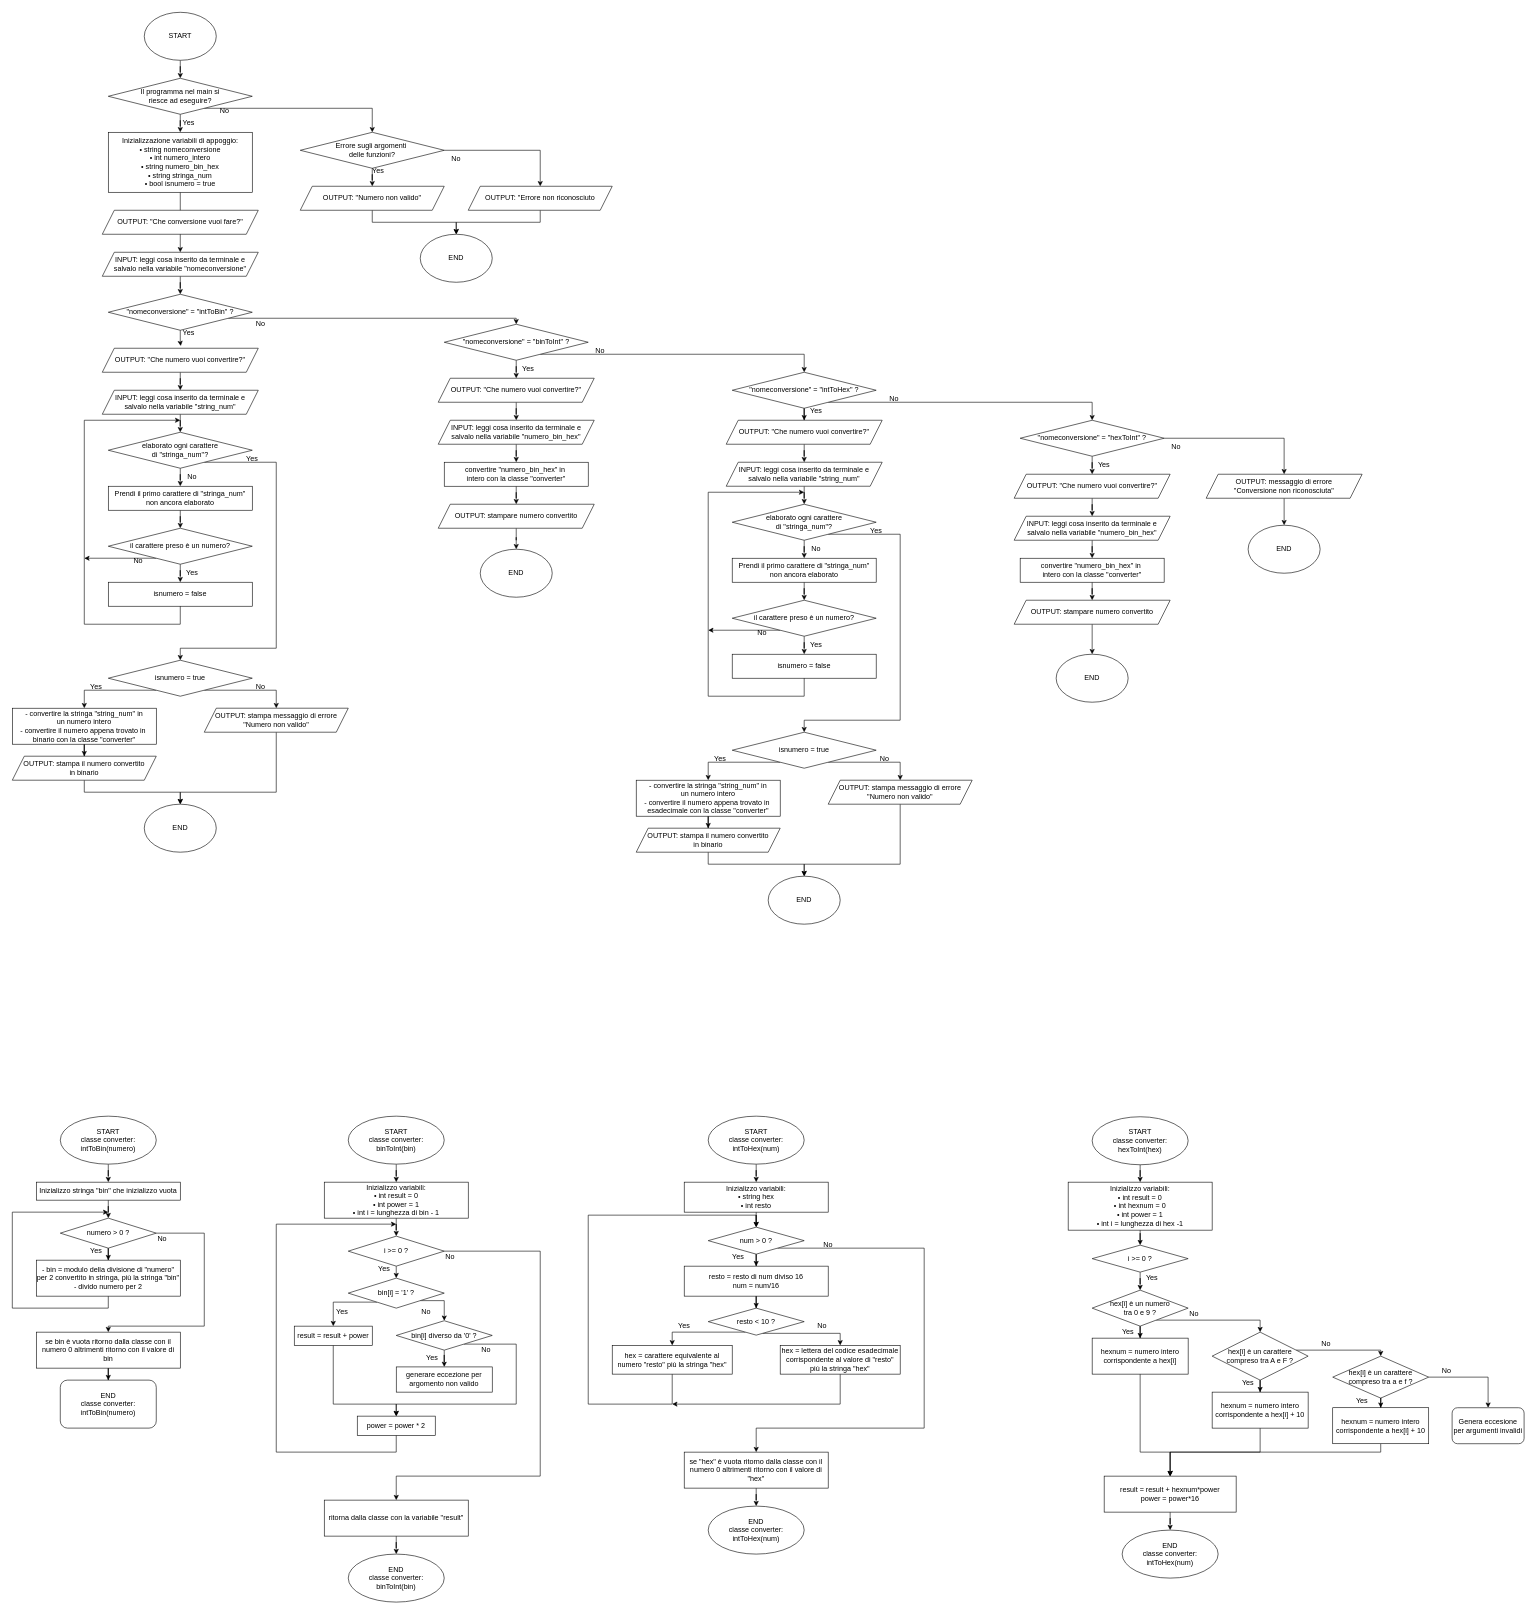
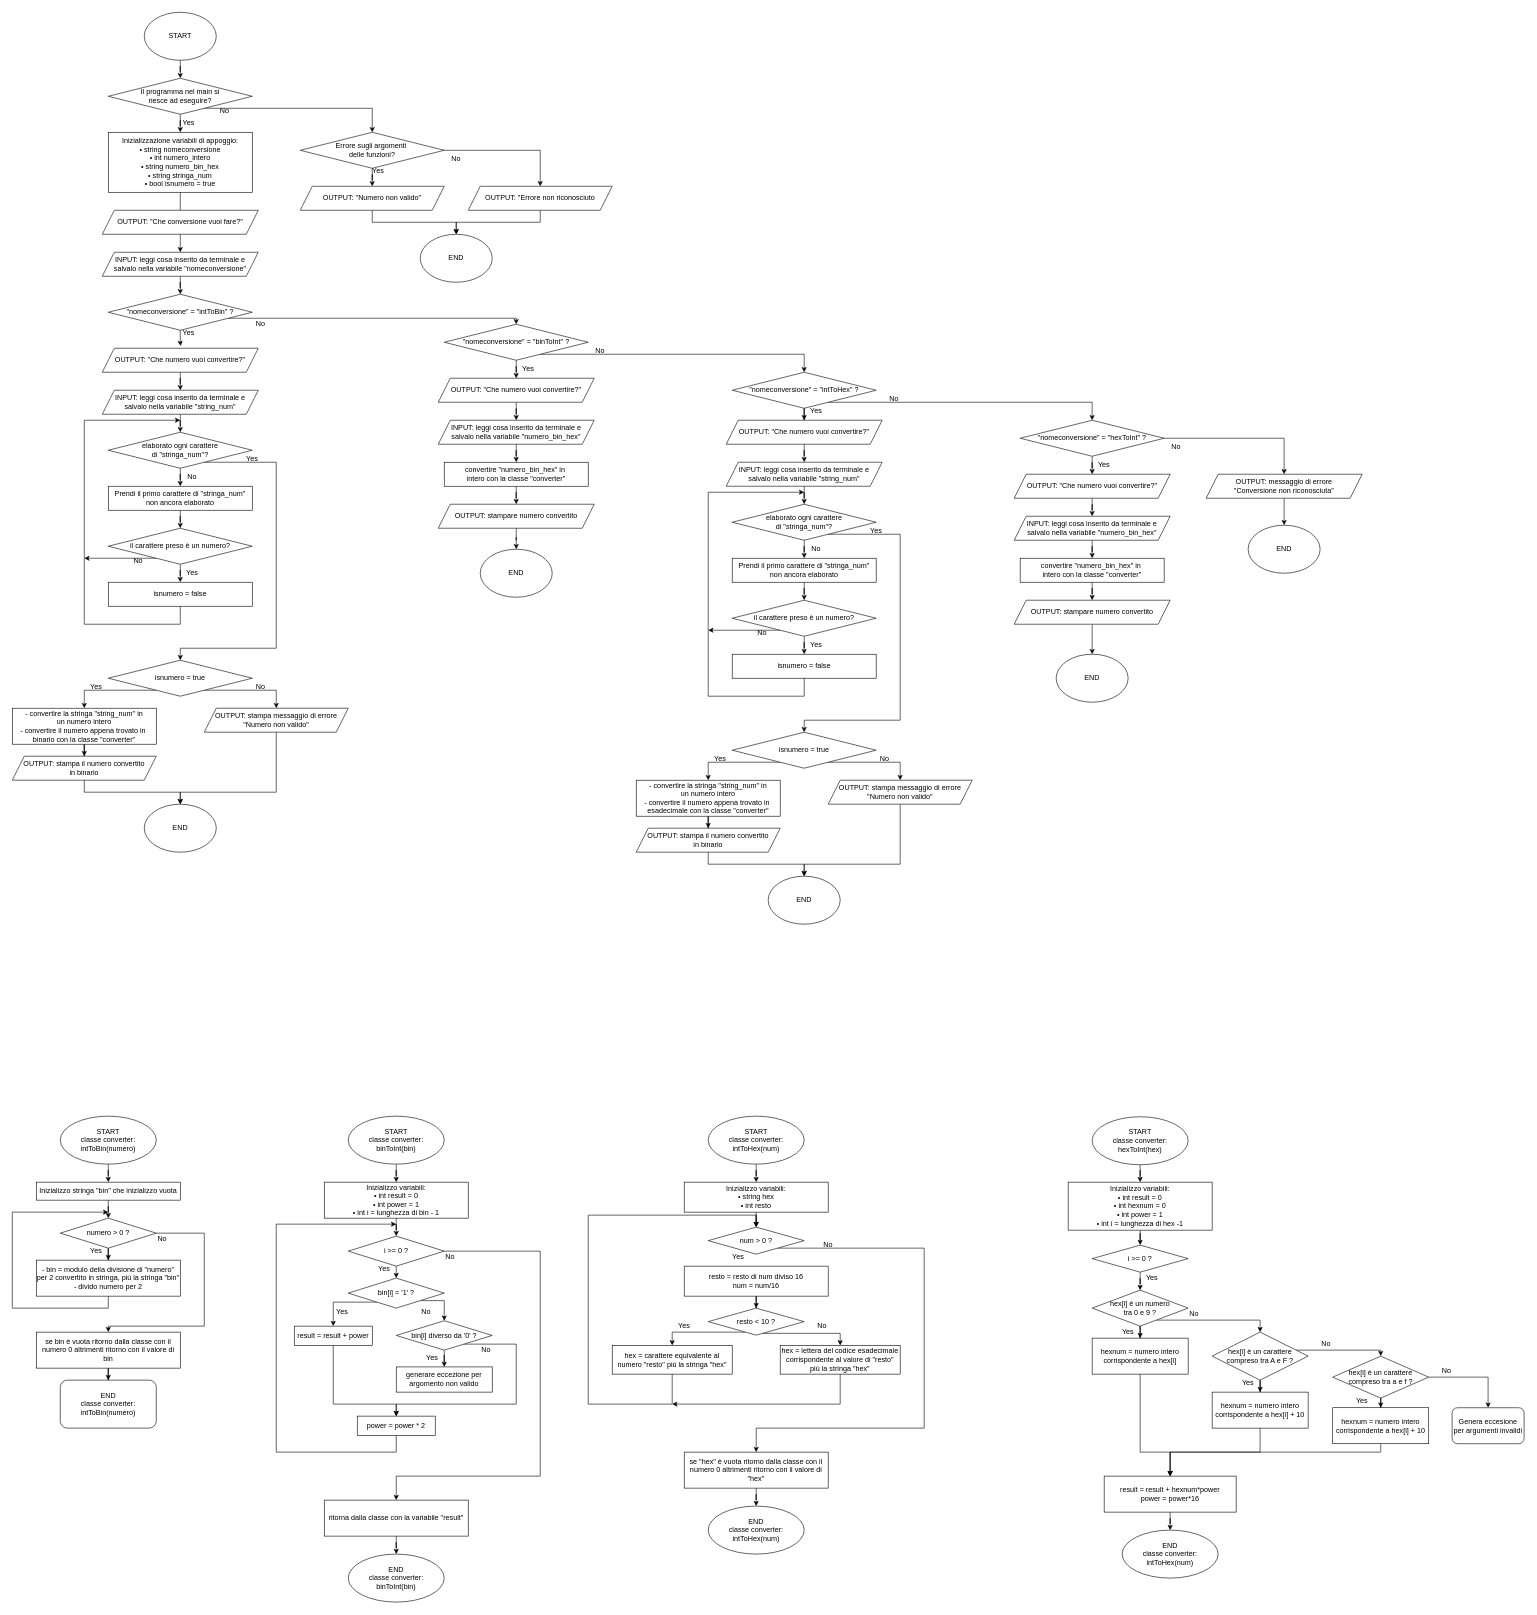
- <mxCell id="171" value="" style="edgeStyle=orthogonalEdgeStyle;rounded=0;orthogonalLoop=1;jettySize=auto;html=1;" edge="1" parent="1" source="173" target="175"><mxGeometry relative="1" as="geometry" /></mxCell>
